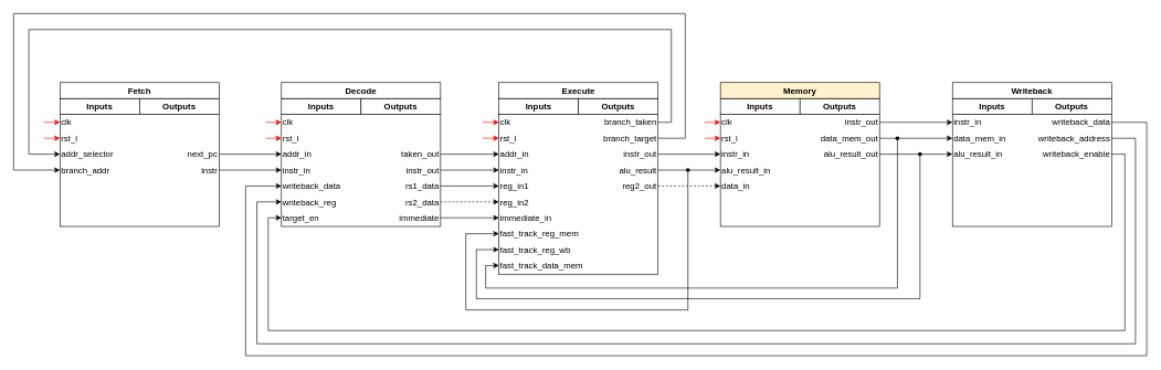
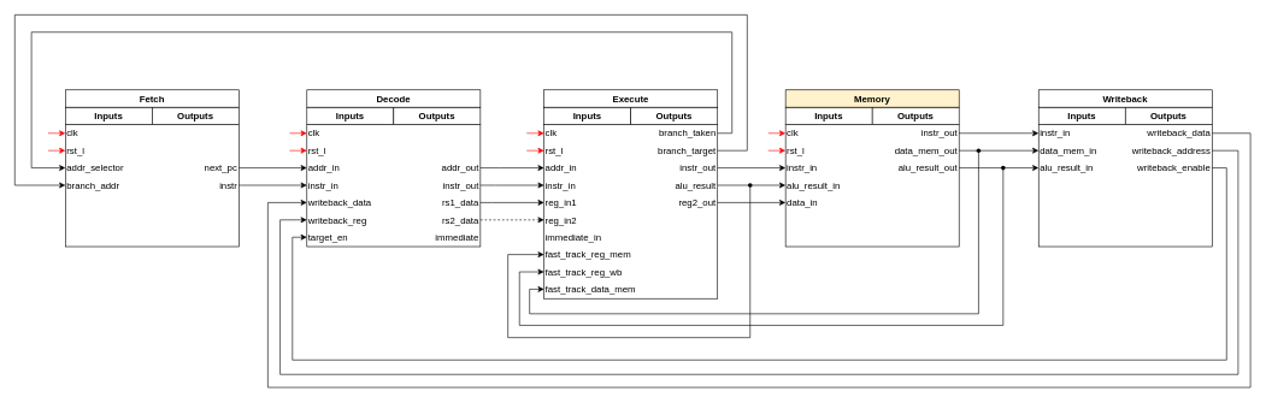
- <mxCell id="58" value="taken_out" style="rounded=0;whiteSpace=wrap;html=1;align=right;fontSize=13;fillColor=none;strokeColor=none;" vertex="1" parent="1"><mxGeometry x="544" y="220" width="120" height="24" as="geometry" /></mxCell>
+ <mxCell id="58" value="addr_out" style="rounded=0;whiteSpace=wrap;html=1;align=right;fontSize=13;fillColor=none;strokeColor=none;" vertex="1" parent="1"><mxGeometry x="544" y="220" width="120" height="24" as="geometry" /></mxCell>
- <mxCell id="27" style="edgeStyle=orthogonalEdgeStyle;rounded=0;orthogonalLoop=1;jettySize=auto;html=1;exitX=1;exitY=0.5;exitDx=0;exitDy=0;entryX=0;entryY=0.5;entryDx=0;entryDy=0;fontSize=13;dashed=1;" edge="1" parent="1" source="45" target="76"><mxGeometry relative="1" as="geometry" /></mxCell>
+ <mxCell id="27" style="edgeStyle=orthogonalEdgeStyle;rounded=0;orthogonalLoop=1;jettySize=auto;html=1;exitX=1;exitY=0.5;exitDx=0;exitDy=0;entryX=0;entryY=0.5;entryDx=0;entryDy=0;fontSize=13;" edge="1" parent="1" source="45" target="76"><mxGeometry relative="1" as="geometry" /></mxCell>
- <mxCell id="63" style="edgeStyle=orthogonalEdgeStyle;rounded=0;orthogonalLoop=1;jettySize=auto;html=1;exitX=1;exitY=0.5;exitDx=0;exitDy=0;entryX=0;entryY=0.5;entryDx=0;entryDy=0;" edge="1" parent="1" source="64" target="39"><mxGeometry relative="1" as="geometry" /></mxCell>
